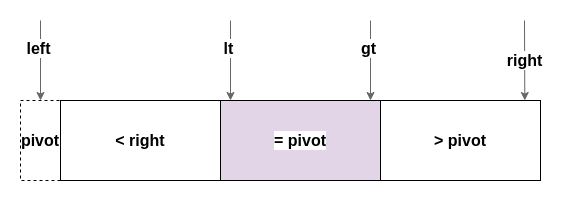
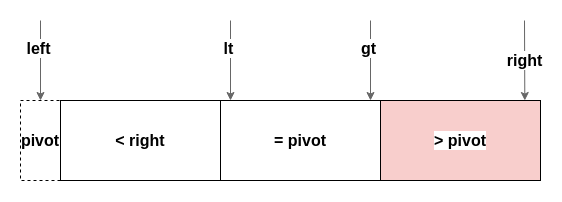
- <mxCell id="4" value="= pivot" style="rounded=0;whiteSpace=wrap;html=1;fontColor=default;labelBackgroundColor=default;labelBorderColor=none;fontSize=16;fontStyle=1;fillColor=#e1d5e7;" parent="1" vertex="1"><mxGeometry x="220" y="100" width="160" height="80" as="geometry" /></mxCell>
+ <mxCell id="4" value="= pivot" style="rounded=0;whiteSpace=wrap;html=1;fontColor=default;labelBackgroundColor=default;labelBorderColor=none;fontSize=16;fontStyle=1" parent="1" vertex="1"><mxGeometry x="220" y="100" width="160" height="80" as="geometry" /></mxCell>
- <mxCell id="5" value="&amp;gt; pivot" style="rounded=0;whiteSpace=wrap;html=1;fontColor=default;labelBackgroundColor=default;labelBorderColor=none;fontSize=16;fontStyle=1" parent="1" vertex="1"><mxGeometry x="380" y="100" width="160" height="80" as="geometry" /></mxCell>
+ <mxCell id="5" value="&amp;gt; pivot" style="rounded=0;whiteSpace=wrap;html=1;fontColor=default;labelBackgroundColor=default;labelBorderColor=none;fontSize=16;fontStyle=1;fillColor=#f8cecc;" parent="1" vertex="1"><mxGeometry x="380" y="100" width="160" height="80" as="geometry" /></mxCell>
